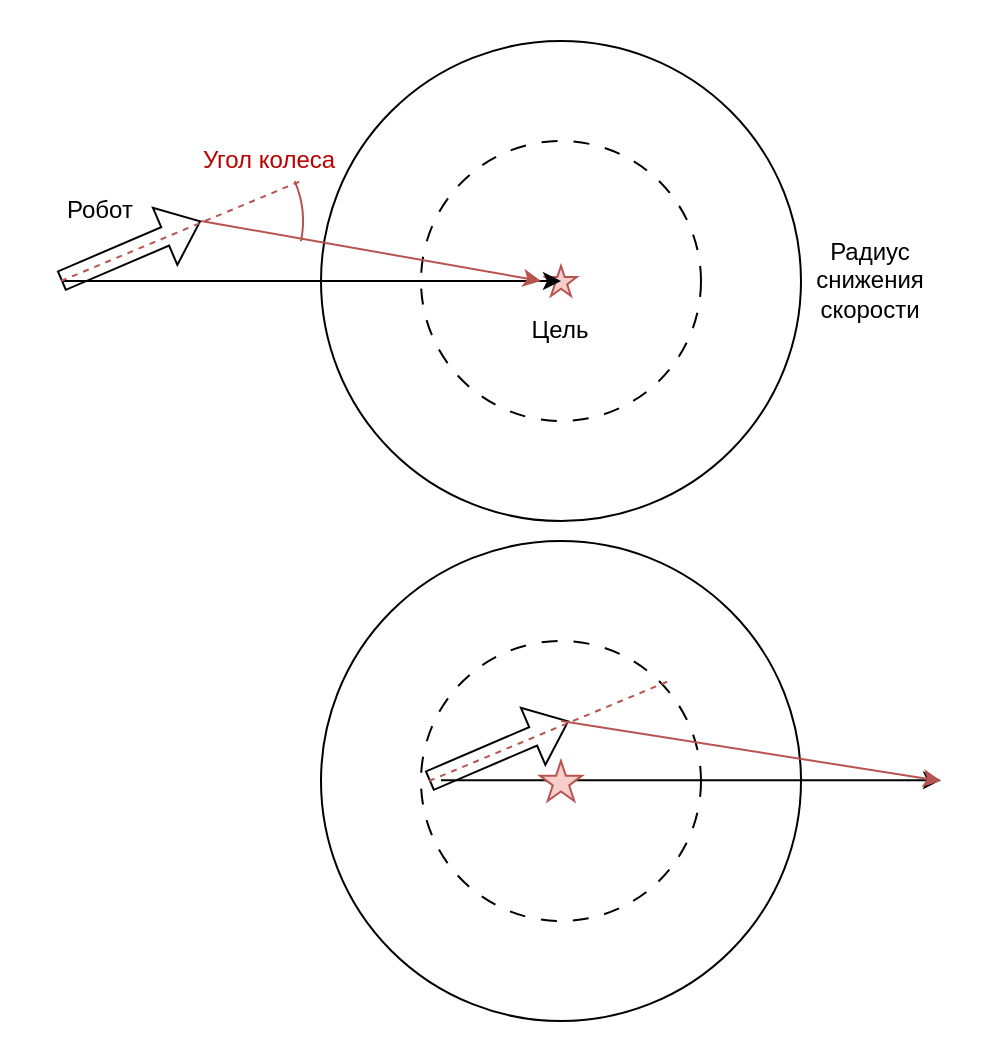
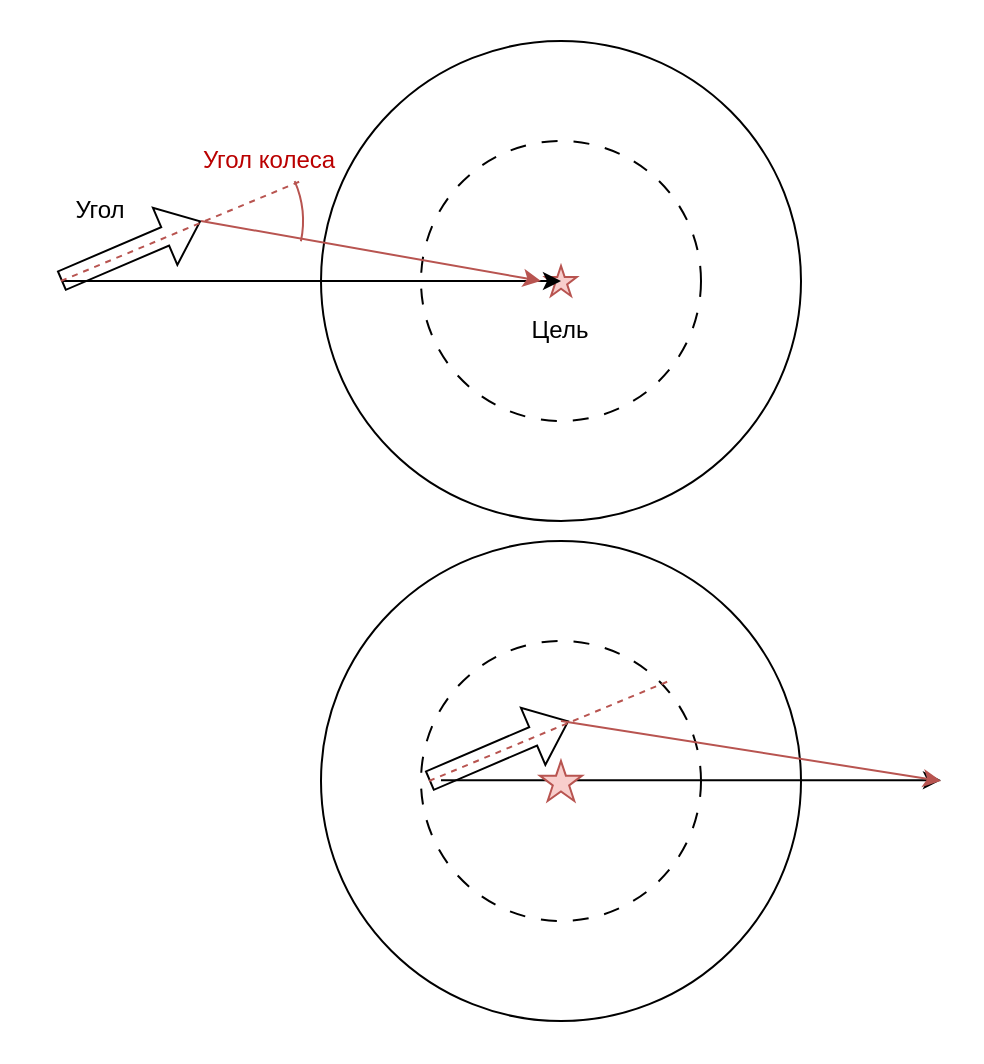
- <mxCell id="11" value="Робот" style="text;html=1;align=center;verticalAlign=middle;whiteSpace=wrap;rounded=0;" vertex="1" parent="1"><mxGeometry x="20" y="90" width="60" height="30" as="geometry" /></mxCell>
+ <mxCell id="11" value="Угол" style="text;html=1;align=center;verticalAlign=middle;whiteSpace=wrap;rounded=0;" vertex="1" parent="1"><mxGeometry x="20" y="90" width="60" height="30" as="geometry" /></mxCell>
- <mxCell id="17" value="Радиус&lt;div&gt;снижения скорости&lt;/div&gt;" style="text;html=1;align=center;verticalAlign=middle;whiteSpace=wrap;rounded=0;" vertex="1" parent="1"><mxGeometry x="400" y="120" width="70" height="40" as="geometry" /></mxCell>
